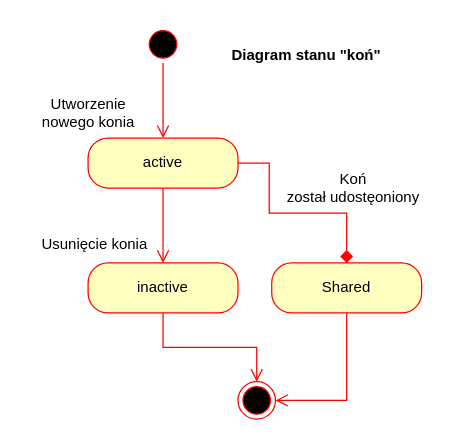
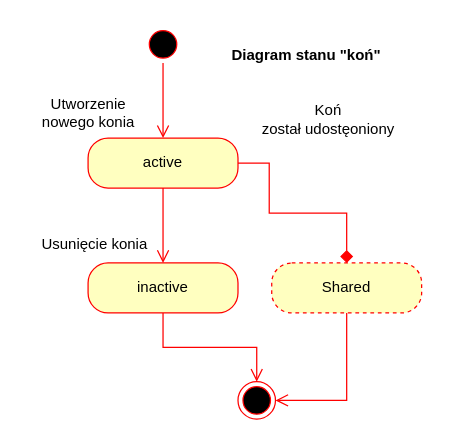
- <mxCell id="15" value="Koń &lt;br&gt;został udostęoniony" style="text;html=1;align=center;verticalAlign=middle;resizable=0;points=[];autosize=1;strokeColor=none;fillColor=none;" vertex="1" parent="1"><mxGeometry x="217" y="130" width="130" height="40" as="geometry" /></mxCell>
+ <mxCell id="15" value="Koń &lt;br&gt;został udostęoniony" style="text;html=1;align=center;verticalAlign=middle;resizable=0;points=[];autosize=1;strokeColor=none;fillColor=none;" vertex="1" parent="1"><mxGeometry x="197" y="75" width="130" height="40" as="geometry" /></mxCell>
- <mxCell id="10" value="Shared" style="rounded=1;whiteSpace=wrap;html=1;arcSize=40;fontColor=#000000;fillColor=#ffffc0;strokeColor=#ff0000;" vertex="1" parent="1"><mxGeometry x="217" y="210" width="120" height="40" as="geometry" /></mxCell>
+ <mxCell id="10" value="Shared" style="rounded=1;whiteSpace=wrap;html=1;arcSize=40;fontColor=#000000;fillColor=#ffffc0;strokeColor=#ff0000;dashed=1;" vertex="1" parent="1"><mxGeometry x="217" y="210" width="120" height="40" as="geometry" /></mxCell>
